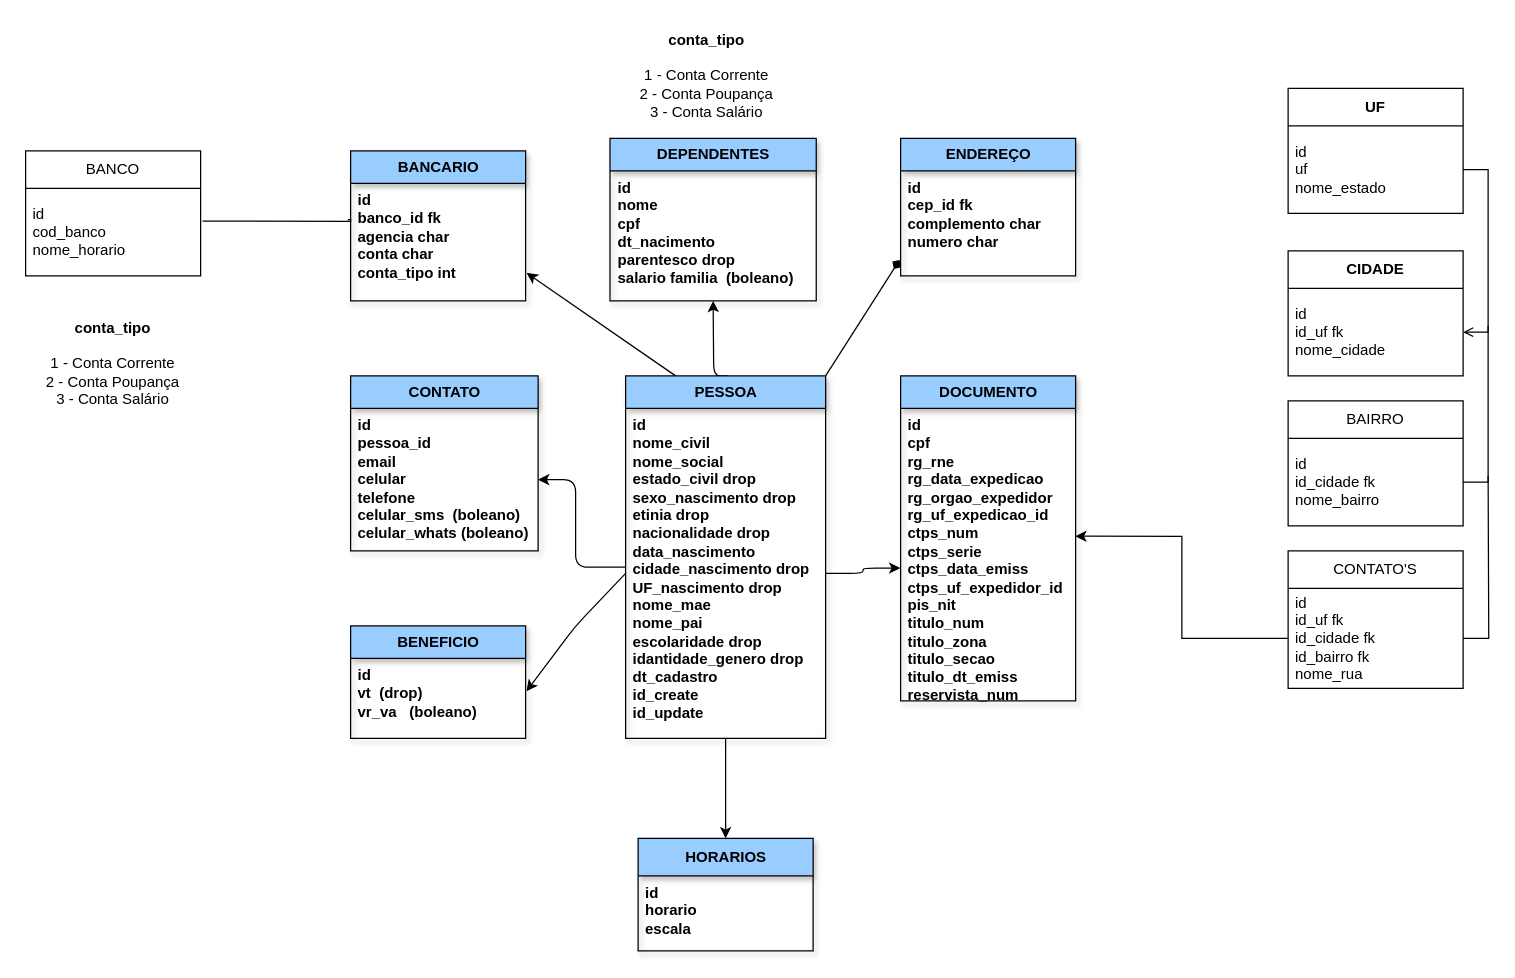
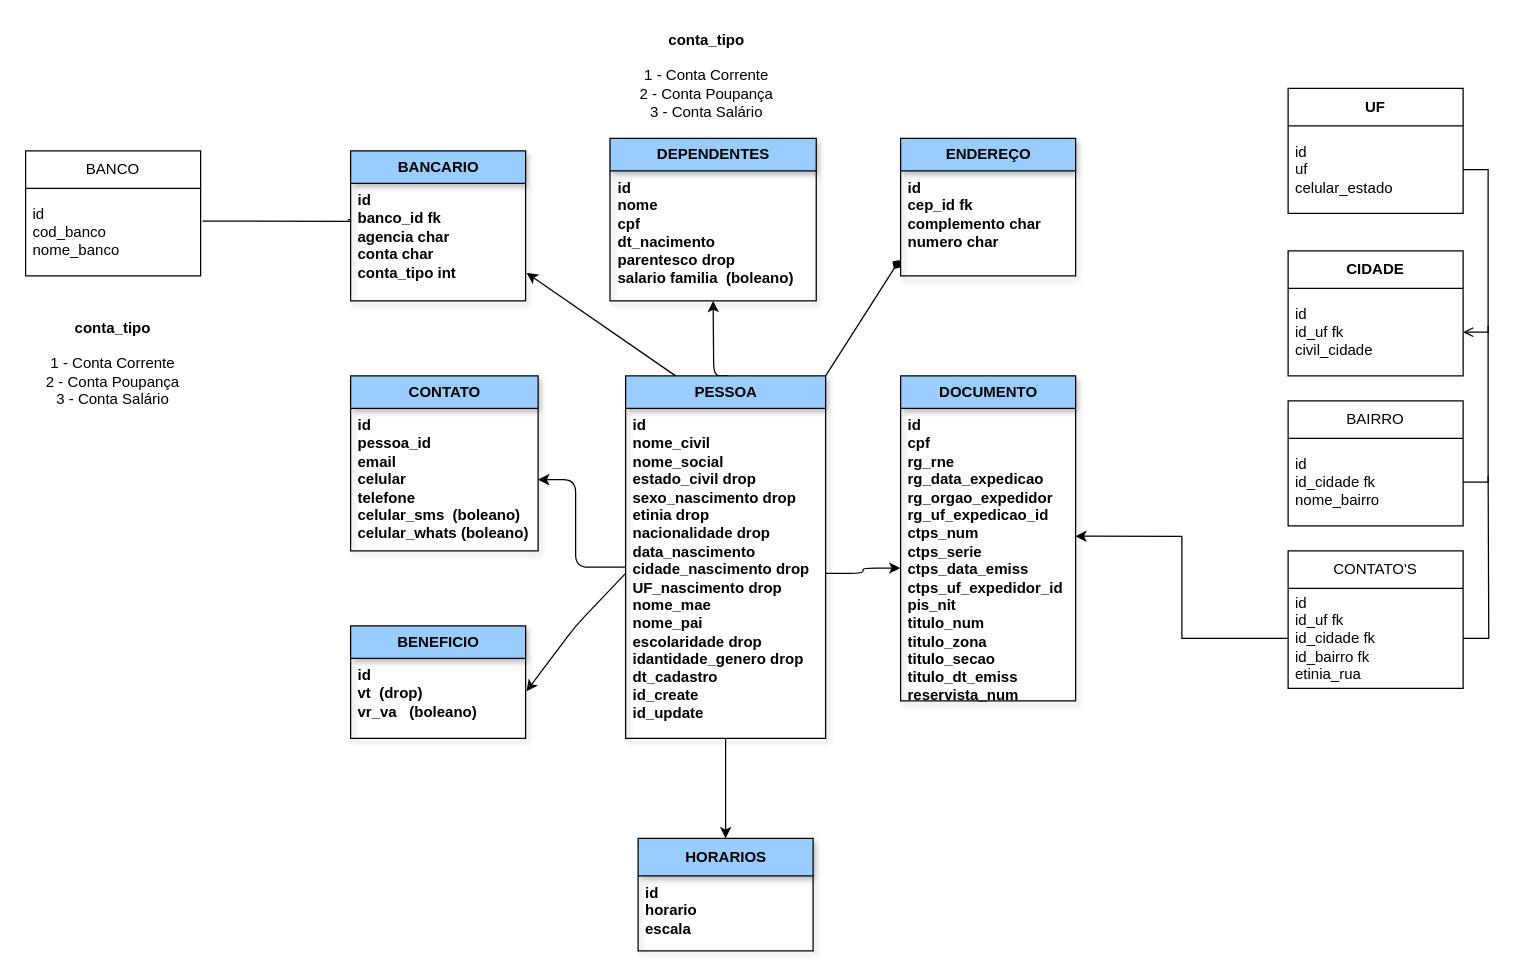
- <mxCell id="3" value="id&lt;div&gt;uf&lt;/div&gt;&lt;div&gt;nome_estado&lt;/div&gt;" style="text;strokeColor=none;fillColor=none;align=left;verticalAlign=middle;spacingLeft=4;spacingRight=4;overflow=hidden;points=[[0,0.5],[1,0.5]];portConstraint=eastwest;rotatable=0;whiteSpace=wrap;html=1;" vertex="1" parent="2"><mxGeometry y="30" width="140" height="70" as="geometry" /></mxCell>
+ <mxCell id="3" value="id&lt;div&gt;uf&lt;/div&gt;&lt;div&gt;celular_estado&lt;/div&gt;" style="text;strokeColor=none;fillColor=none;align=left;verticalAlign=middle;spacingLeft=4;spacingRight=4;overflow=hidden;points=[[0,0.5],[1,0.5]];portConstraint=eastwest;rotatable=0;whiteSpace=wrap;html=1;" vertex="1" parent="2"><mxGeometry y="30" width="140" height="70" as="geometry" /></mxCell>
- <mxCell id="35" value="id&lt;div&gt;&lt;span style=&quot;background-color: transparent; color: light-dark(rgb(0, 0, 0), rgb(255, 255, 255));&quot;&gt;cod_banco&lt;/span&gt;&lt;/div&gt;&lt;div&gt;&lt;span style=&quot;background-color: transparent; color: light-dark(rgb(0, 0, 0), rgb(255, 255, 255));&quot;&gt;nome_horario&lt;/span&gt;&lt;/div&gt;" style="text;strokeColor=none;fillColor=none;align=left;verticalAlign=middle;spacingLeft=4;spacingRight=4;overflow=hidden;points=[[0,0.5],[1,0.5]];portConstraint=eastwest;rotatable=0;whiteSpace=wrap;html=1;" vertex="1" parent="34"><mxGeometry y="30" width="140" height="70" as="geometry" /></mxCell>
+ <mxCell id="35" value="id&lt;div&gt;&lt;span style=&quot;background-color: transparent; color: light-dark(rgb(0, 0, 0), rgb(255, 255, 255));&quot;&gt;cod_banco&lt;/span&gt;&lt;/div&gt;&lt;div&gt;&lt;span style=&quot;background-color: transparent; color: light-dark(rgb(0, 0, 0), rgb(255, 255, 255));&quot;&gt;nome_banco&lt;/span&gt;&lt;/div&gt;" style="text;strokeColor=none;fillColor=none;align=left;verticalAlign=middle;spacingLeft=4;spacingRight=4;overflow=hidden;points=[[0,0.5],[1,0.5]];portConstraint=eastwest;rotatable=0;whiteSpace=wrap;html=1;" vertex="1" parent="34"><mxGeometry y="30" width="140" height="70" as="geometry" /></mxCell>
- <mxCell id="28" value="id&lt;div&gt;id_uf &lt;font style=&quot;color: light-dark(rgb(0, 0, 0), rgb(179, 255, 102));&quot;&gt;fk&lt;/font&gt;&lt;/div&gt;&lt;div&gt;nome_cidade&lt;/div&gt;" style="text;strokeColor=none;fillColor=none;align=left;verticalAlign=middle;spacingLeft=4;spacingRight=4;overflow=hidden;points=[[0,0.5],[1,0.5]];portConstraint=eastwest;rotatable=0;whiteSpace=wrap;html=1;" vertex="1" parent="27"><mxGeometry y="30" width="140" height="70" as="geometry" /></mxCell>
+ <mxCell id="28" value="id&lt;div&gt;id_uf &lt;font style=&quot;color: light-dark(rgb(0, 0, 0), rgb(179, 255, 102));&quot;&gt;fk&lt;/font&gt;&lt;/div&gt;&lt;div&gt;civil_cidade&lt;/div&gt;" style="text;strokeColor=none;fillColor=none;align=left;verticalAlign=middle;spacingLeft=4;spacingRight=4;overflow=hidden;points=[[0,0.5],[1,0.5]];portConstraint=eastwest;rotatable=0;whiteSpace=wrap;html=1;" vertex="1" parent="27"><mxGeometry y="30" width="140" height="70" as="geometry" /></mxCell>
- <mxCell id="30" value="id&lt;div&gt;id_uf&lt;font style=&quot;color: light-dark(rgb(0, 0, 0), rgb(179, 255, 102));&quot;&gt; fk&lt;/font&gt;&lt;/div&gt;&lt;div&gt;id_cidade &lt;font style=&quot;color: light-dark(rgb(0, 0, 0), rgb(179, 255, 102));&quot;&gt;fk&lt;/font&gt;&lt;/div&gt;&lt;div&gt;&lt;div&gt;id_bairro &lt;font style=&quot;color: light-dark(rgb(0, 0, 0), rgb(179, 255, 102));&quot;&gt;fk&lt;/font&gt;&lt;/div&gt;&lt;/div&gt;&lt;div&gt;nome_rua&lt;/div&gt;" style="text;strokeColor=none;fillColor=none;align=left;verticalAlign=middle;spacingLeft=4;spacingRight=4;overflow=hidden;points=[[0,0.5],[1,0.5]];portConstraint=eastwest;rotatable=0;whiteSpace=wrap;html=1;" vertex="1" parent="29"><mxGeometry y="30" width="140" height="80" as="geometry" /></mxCell>
+ <mxCell id="30" value="id&lt;div&gt;id_uf&lt;font style=&quot;color: light-dark(rgb(0, 0, 0), rgb(179, 255, 102));&quot;&gt; fk&lt;/font&gt;&lt;/div&gt;&lt;div&gt;id_cidade &lt;font style=&quot;color: light-dark(rgb(0, 0, 0), rgb(179, 255, 102));&quot;&gt;fk&lt;/font&gt;&lt;/div&gt;&lt;div&gt;&lt;div&gt;id_bairro &lt;font style=&quot;color: light-dark(rgb(0, 0, 0), rgb(179, 255, 102));&quot;&gt;fk&lt;/font&gt;&lt;/div&gt;&lt;/div&gt;&lt;div&gt;etinia_rua&lt;/div&gt;" style="text;strokeColor=none;fillColor=none;align=left;verticalAlign=middle;spacingLeft=4;spacingRight=4;overflow=hidden;points=[[0,0.5],[1,0.5]];portConstraint=eastwest;rotatable=0;whiteSpace=wrap;html=1;" vertex="1" parent="29"><mxGeometry y="30" width="140" height="80" as="geometry" /></mxCell>
